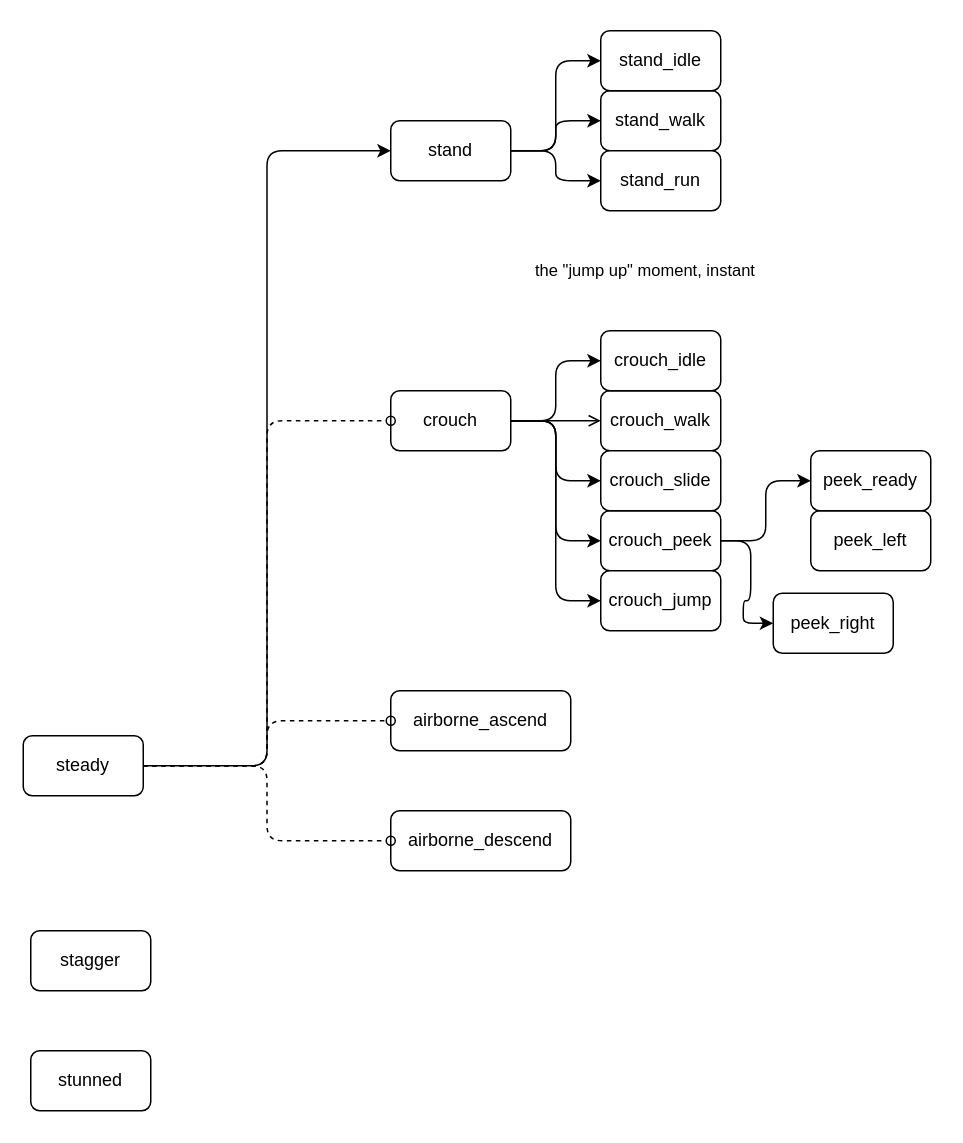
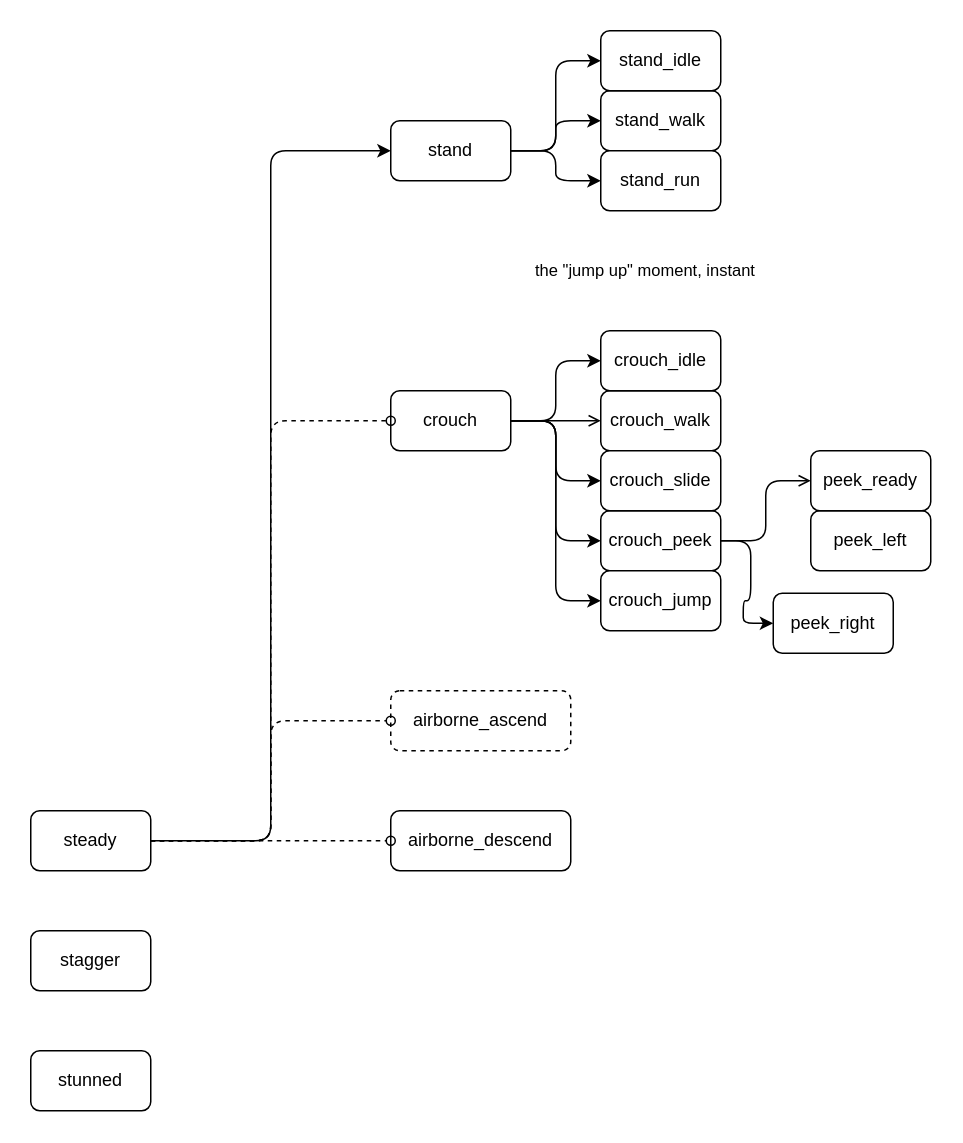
- <mxCell id="7" style="edgeStyle=orthogonalEdgeStyle;orthogonalLoop=1;jettySize=auto;html=1;exitX=1;exitY=0.5;exitDx=0;exitDy=0;entryX=0;entryY=0.5;entryDx=0;entryDy=0;rounded=1;" parent="1" source="9" target="12" edge="1"><mxGeometry relative="1" as="geometry" /></mxCell>
+ <mxCell id="7" style="edgeStyle=orthogonalEdgeStyle;orthogonalLoop=1;jettySize=auto;html=1;exitX=1;exitY=0.5;exitDx=0;exitDy=0;entryX=0;entryY=0.5;entryDx=0;entryDy=0;rounded=1;endArrow=open;" parent="1" source="9" target="12" edge="1"><mxGeometry relative="1" as="geometry" /></mxCell>
- <mxCell id="24" value="airborne_ascend" style="rounded=1;whiteSpace=wrap;html=1;" parent="1" vertex="1"><mxGeometry x="260" y="460" width="120" height="40" as="geometry" /></mxCell>
+ <mxCell id="24" value="airborne_ascend" style="rounded=1;whiteSpace=wrap;html=1;dashed=1;" parent="1" vertex="1"><mxGeometry x="260" y="460" width="120" height="40" as="geometry" /></mxCell>
- <mxCell id="30" value="steady" style="rounded=1;whiteSpace=wrap;html=1;" parent="1" vertex="1"><mxGeometry x="15" y="490" width="80" height="40" as="geometry" /></mxCell>
+ <mxCell id="30" value="steady" style="rounded=1;whiteSpace=wrap;html=1;" parent="1" vertex="1"><mxGeometry x="20" y="540" width="80" height="40" as="geometry" /></mxCell>
